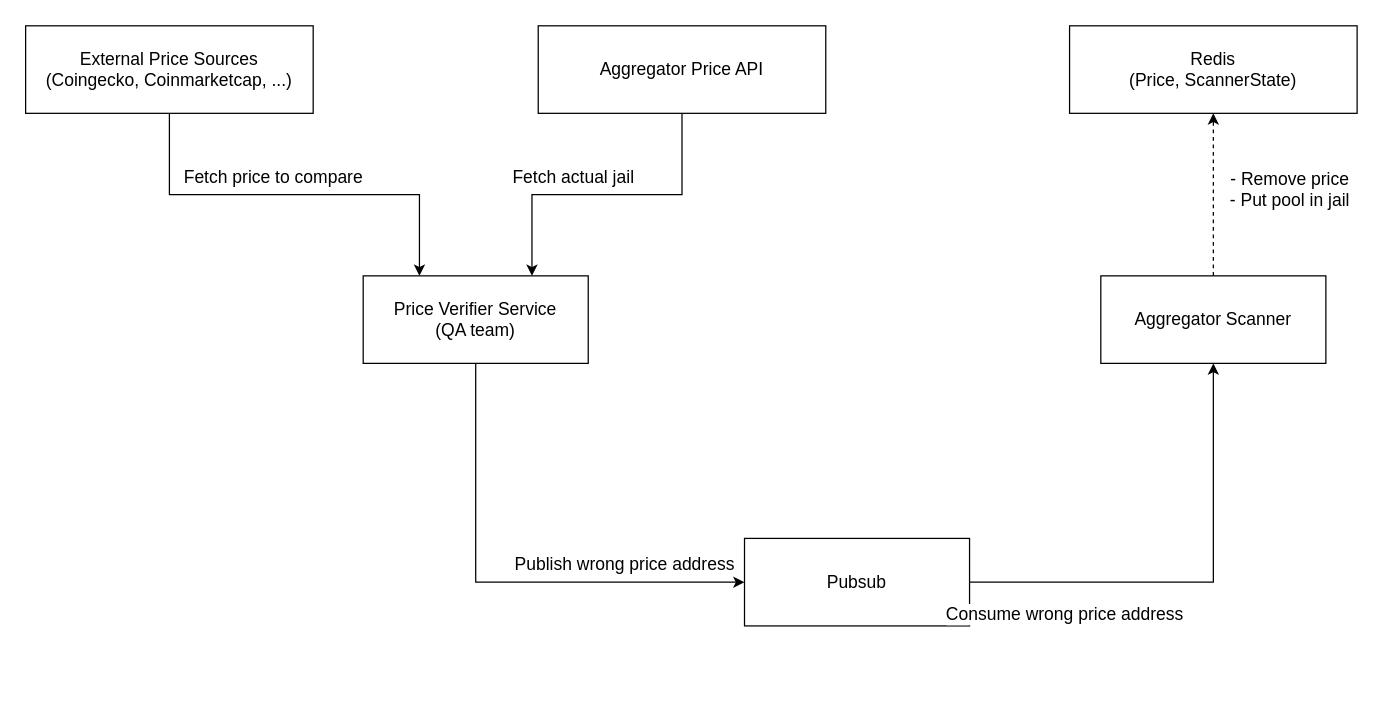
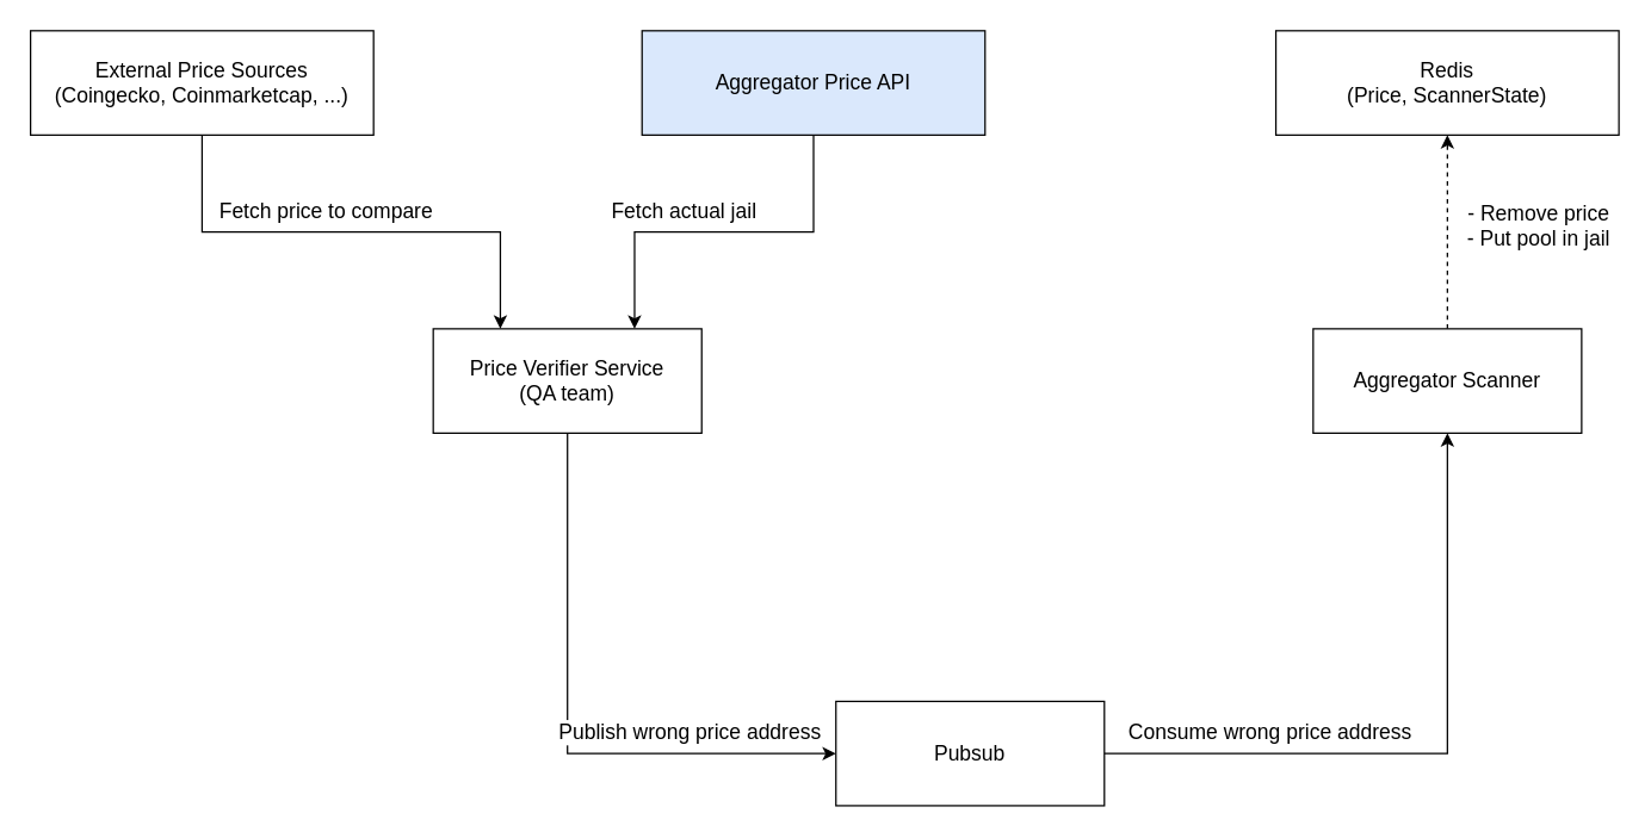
- <mxCell id="14" value="Aggregator Price API" style="rounded=0;whiteSpace=wrap;html=1;fontSize=14;fontStyle=0" vertex="1" parent="1"><mxGeometry x="430" y="20" width="230" height="70" as="geometry" /></mxCell>
+ <mxCell id="14" value="Aggregator Price API" style="rounded=0;whiteSpace=wrap;html=1;fontSize=14;fontStyle=0;fillColor=#dae8fc;" vertex="1" parent="1"><mxGeometry x="430" y="20" width="230" height="70" as="geometry" /></mxCell>
- <mxCell id="6" value="Pubsub" style="rounded=0;whiteSpace=wrap;html=1;fontSize=14;fontStyle=0" vertex="1" parent="1"><mxGeometry x="595" y="430" width="180" height="70" as="geometry" /></mxCell>
+ <mxCell id="6" value="Pubsub" style="rounded=0;whiteSpace=wrap;html=1;fontSize=14;fontStyle=0" vertex="1" parent="1"><mxGeometry x="560" y="470" width="180" height="70" as="geometry" /></mxCell>
